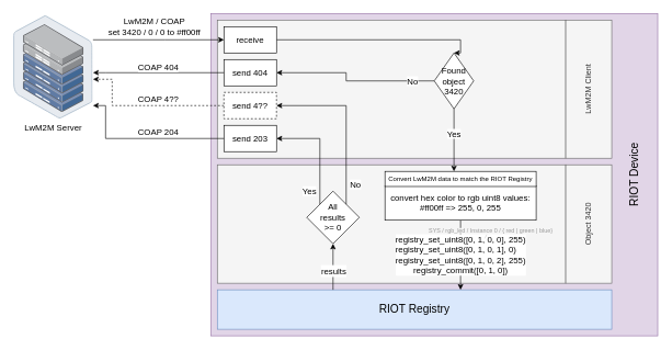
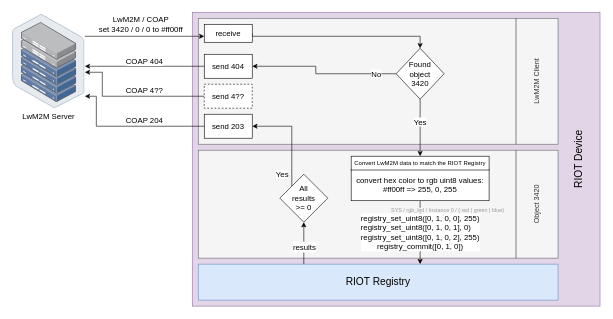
- <mxCell id="20" value="&lt;font color=&quot;#000000&quot; style=&quot;font-size: 13px&quot;&gt;receive&lt;/font&gt;" style="rounded=0;whiteSpace=wrap;html=1;labelBackgroundColor=none;fontSize=17;" parent="1" vertex="1"><mxGeometry x="340" y="40" width="80" height="40" as="geometry" /></mxCell>
+ <mxCell id="20" value="&lt;font color=&quot;#000000&quot; style=&quot;font-size: 13px&quot;&gt;receive&lt;/font&gt;" style="rounded=0;whiteSpace=wrap;html=1;labelBackgroundColor=none;fontSize=17;" parent="1" vertex="1"><mxGeometry x="340" y="40" width="80" height="30" as="geometry" /></mxCell>
- <mxCell id="8" value="&lt;font style=&quot;font-size: 13px&quot;&gt;Found &lt;br&gt;object&lt;br&gt;3420&lt;/font&gt;" style="rhombus;whiteSpace=wrap;html=1;" parent="1" vertex="1"><mxGeometry x="660" y="80" width="60" height="85" as="geometry" /></mxCell>
+ <mxCell id="8" value="&lt;font style=&quot;font-size: 13px&quot;&gt;Found &lt;br&gt;object&lt;br&gt;3420&lt;/font&gt;" style="rhombus;whiteSpace=wrap;html=1;" parent="1" vertex="1"><mxGeometry x="660" y="80" width="80" height="85" as="geometry" /></mxCell>
- <mxCell id="33" value="&lt;font style=&quot;font-size: 13px&quot;&gt;COAP 4??&lt;/font&gt;" style="edgeStyle=elbowEdgeStyle;rounded=0;html=1;startArrow=none;dashed=1;" parent="1" source="32" target="5" edge="1"><mxGeometry x="-0.164" y="-10" relative="1" as="geometry"><mxPoint x="150.83" y="120" as="targetPoint" /><Array as="points"><mxPoint x="170" y="120" /></Array><mxPoint as="offset" /><mxPoint x="350" y="120" as="sourcePoint" /></mxGeometry></mxCell>
+ <mxCell id="33" value="&lt;font style=&quot;font-size: 13px&quot;&gt;COAP 4??&lt;/font&gt;" style="edgeStyle=elbowEdgeStyle;rounded=0;html=1;startArrow=none;" parent="1" source="32" target="5" edge="1"><mxGeometry x="-0.164" y="-10" relative="1" as="geometry"><mxPoint x="150.83" y="120" as="targetPoint" /><Array as="points"><mxPoint x="170" y="120" /></Array><mxPoint as="offset" /><mxPoint x="350" y="120" as="sourcePoint" /></mxGeometry></mxCell>
- <mxCell id="16" value="&lt;font style=&quot;font-size: 13px&quot;&gt;No&lt;/font&gt;" style="edgeStyle=elbowEdgeStyle;rounded=0;html=1;exitX=1;exitY=0;exitDx=0;exitDy=0;entryX=1;entryY=0.5;entryDx=0;entryDy=0;" parent="1" source="15" target="32" edge="1"><mxGeometry x="-0.765" y="-14" relative="1" as="geometry"><mxPoint x="526" y="110" as="targetPoint" /><mxPoint as="offset" /><mxPoint x="240" as="sourcePoint" y="10" /><Array as="points"><mxPoint x="526" y="170" /><mxPoint x="540" y="160" /><mxPoint x="506" y="170" /><mxPoint x="506" y="230" /><mxPoint x="506" y="190" /><mxPoint x="460" y="160" /><mxPoint x="450" y="100" /></Array></mxGeometry></mxCell>
